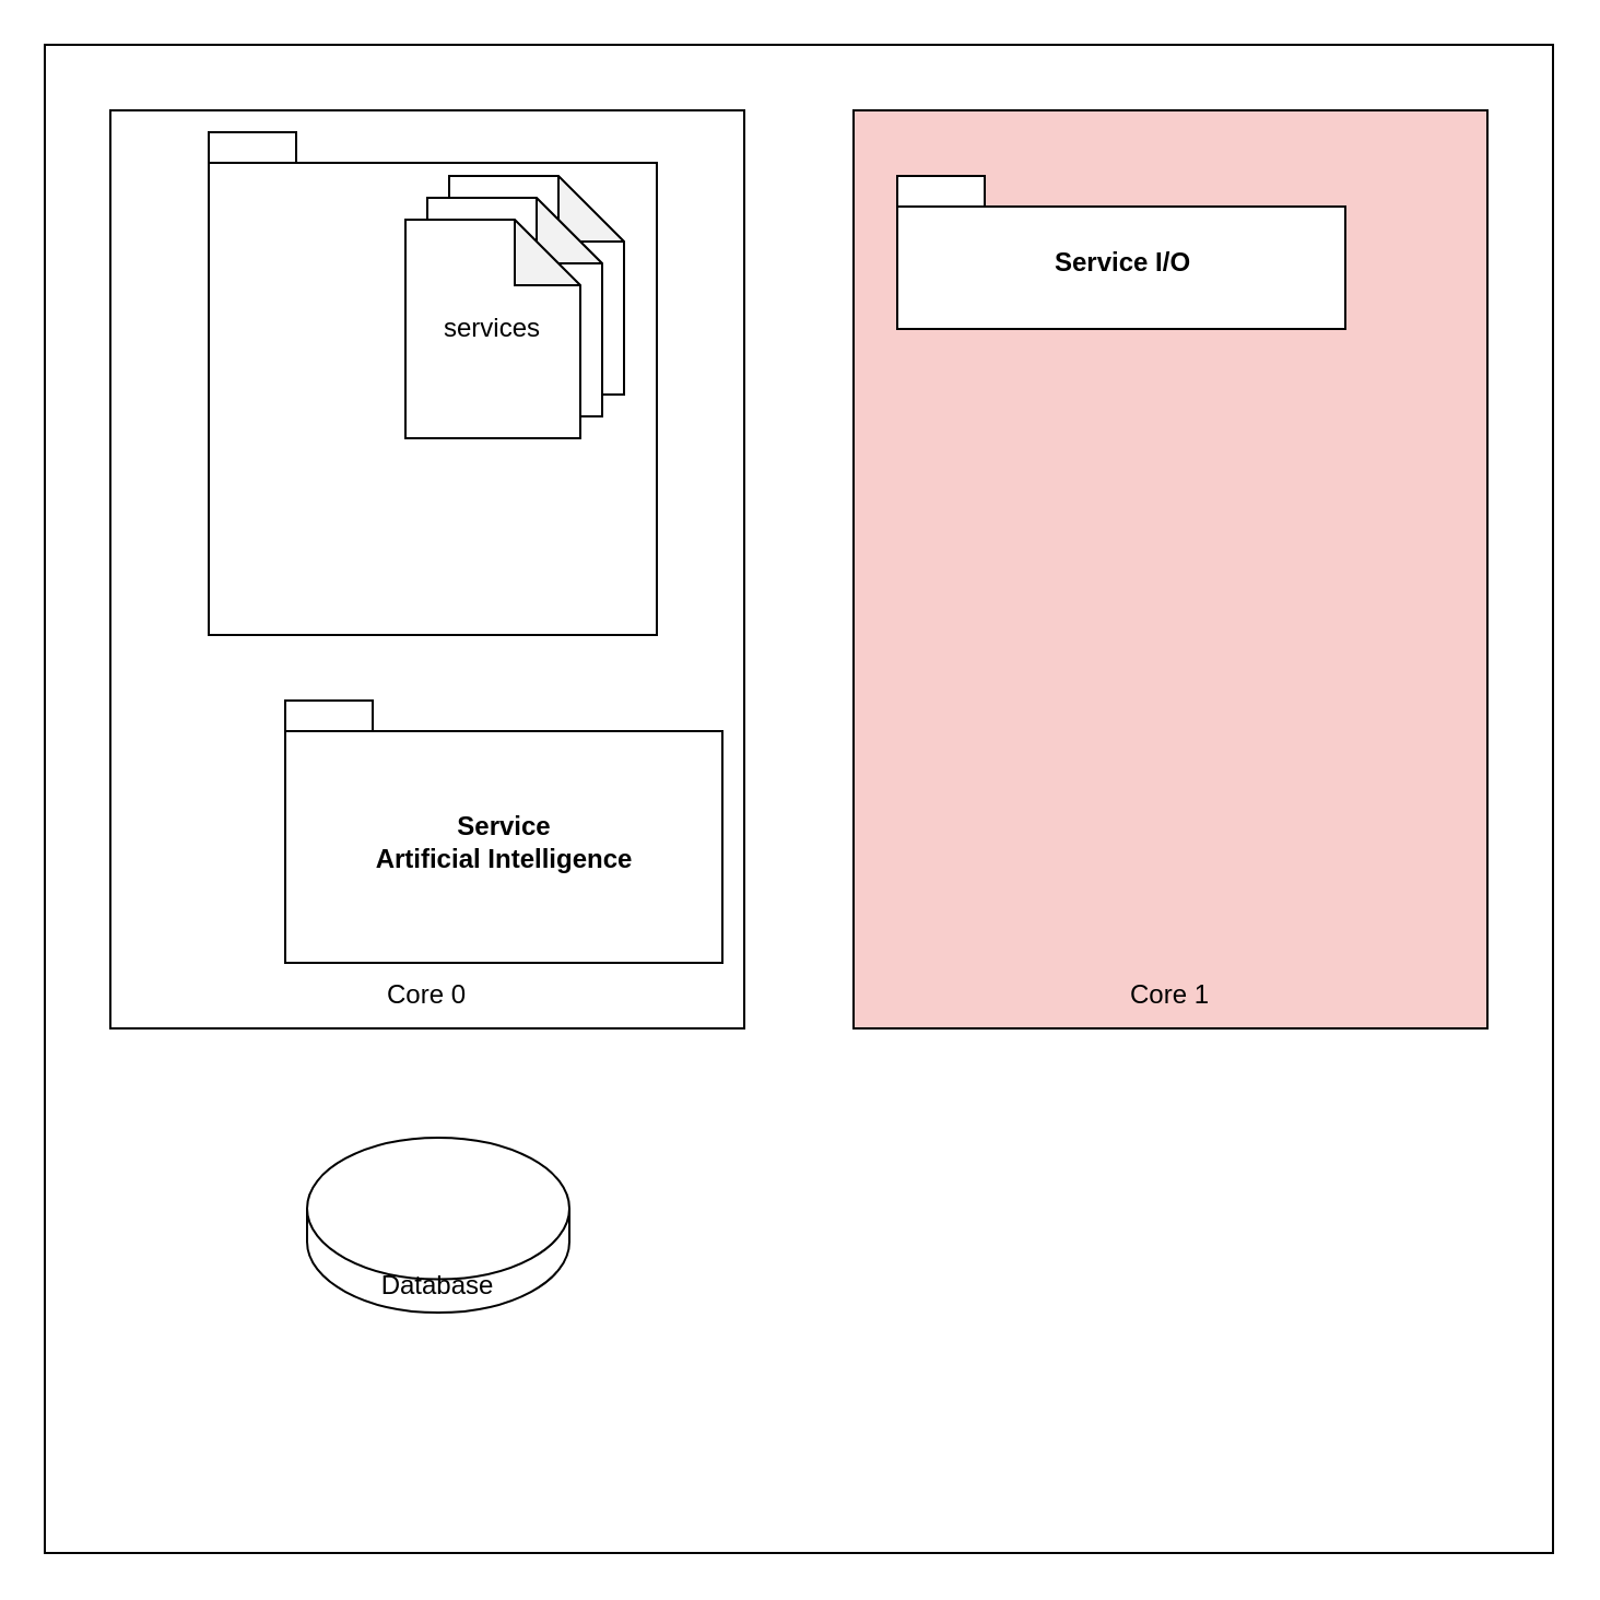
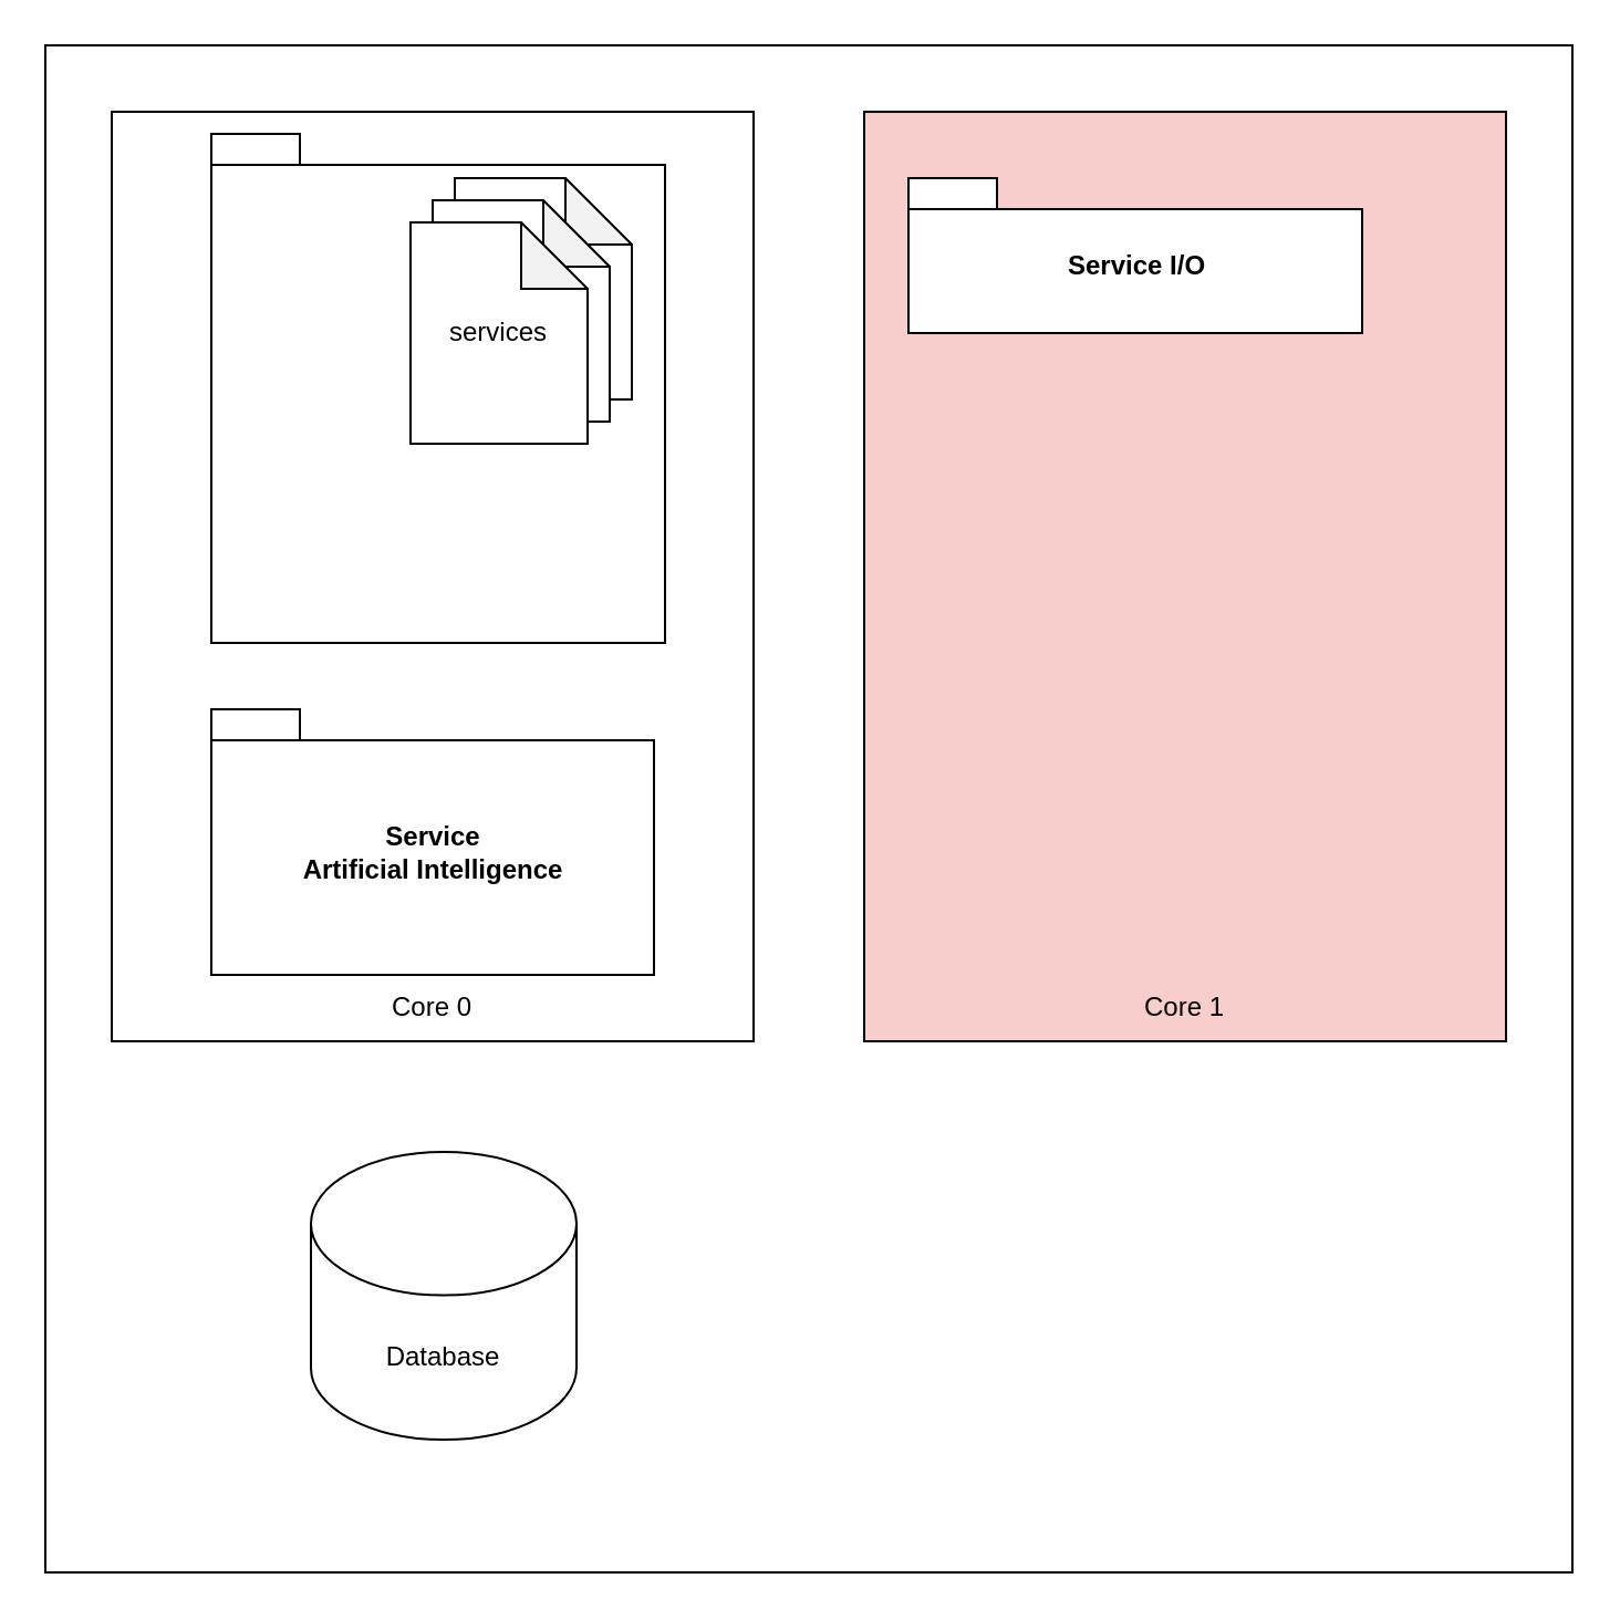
- <mxCell id="8" value="Service &lt;br&gt;Artificial Intelligence" style="shape=folder;fontStyle=1;spacingTop=10;tabWidth=40;tabHeight=14;tabPosition=left;html=1;" vertex="1" parent="6"><mxGeometry x="80" y="270" width="200" height="120" as="geometry" /></mxCell>
+ <mxCell id="8" value="Service &lt;br&gt;Artificial Intelligence" style="shape=folder;fontStyle=1;spacingTop=10;tabWidth=40;tabHeight=14;tabPosition=left;html=1;" vertex="1" parent="6"><mxGeometry x="45" y="270" width="200" height="120" as="geometry" /></mxCell>
- <mxCell id="15" value="Database" style="shape=cylinder3;whiteSpace=wrap;html=1;boundedLbl=1;backgroundOutline=1;size=32.381;" vertex="1" parent="1"><mxGeometry x="140" y="520" width="120" height="80" as="geometry" /></mxCell>
+ <mxCell id="15" value="Database" style="shape=cylinder3;whiteSpace=wrap;html=1;boundedLbl=1;backgroundOutline=1;size=32.381;" vertex="1" parent="1"><mxGeometry x="140" y="520" width="120" height="130" as="geometry" /></mxCell>
